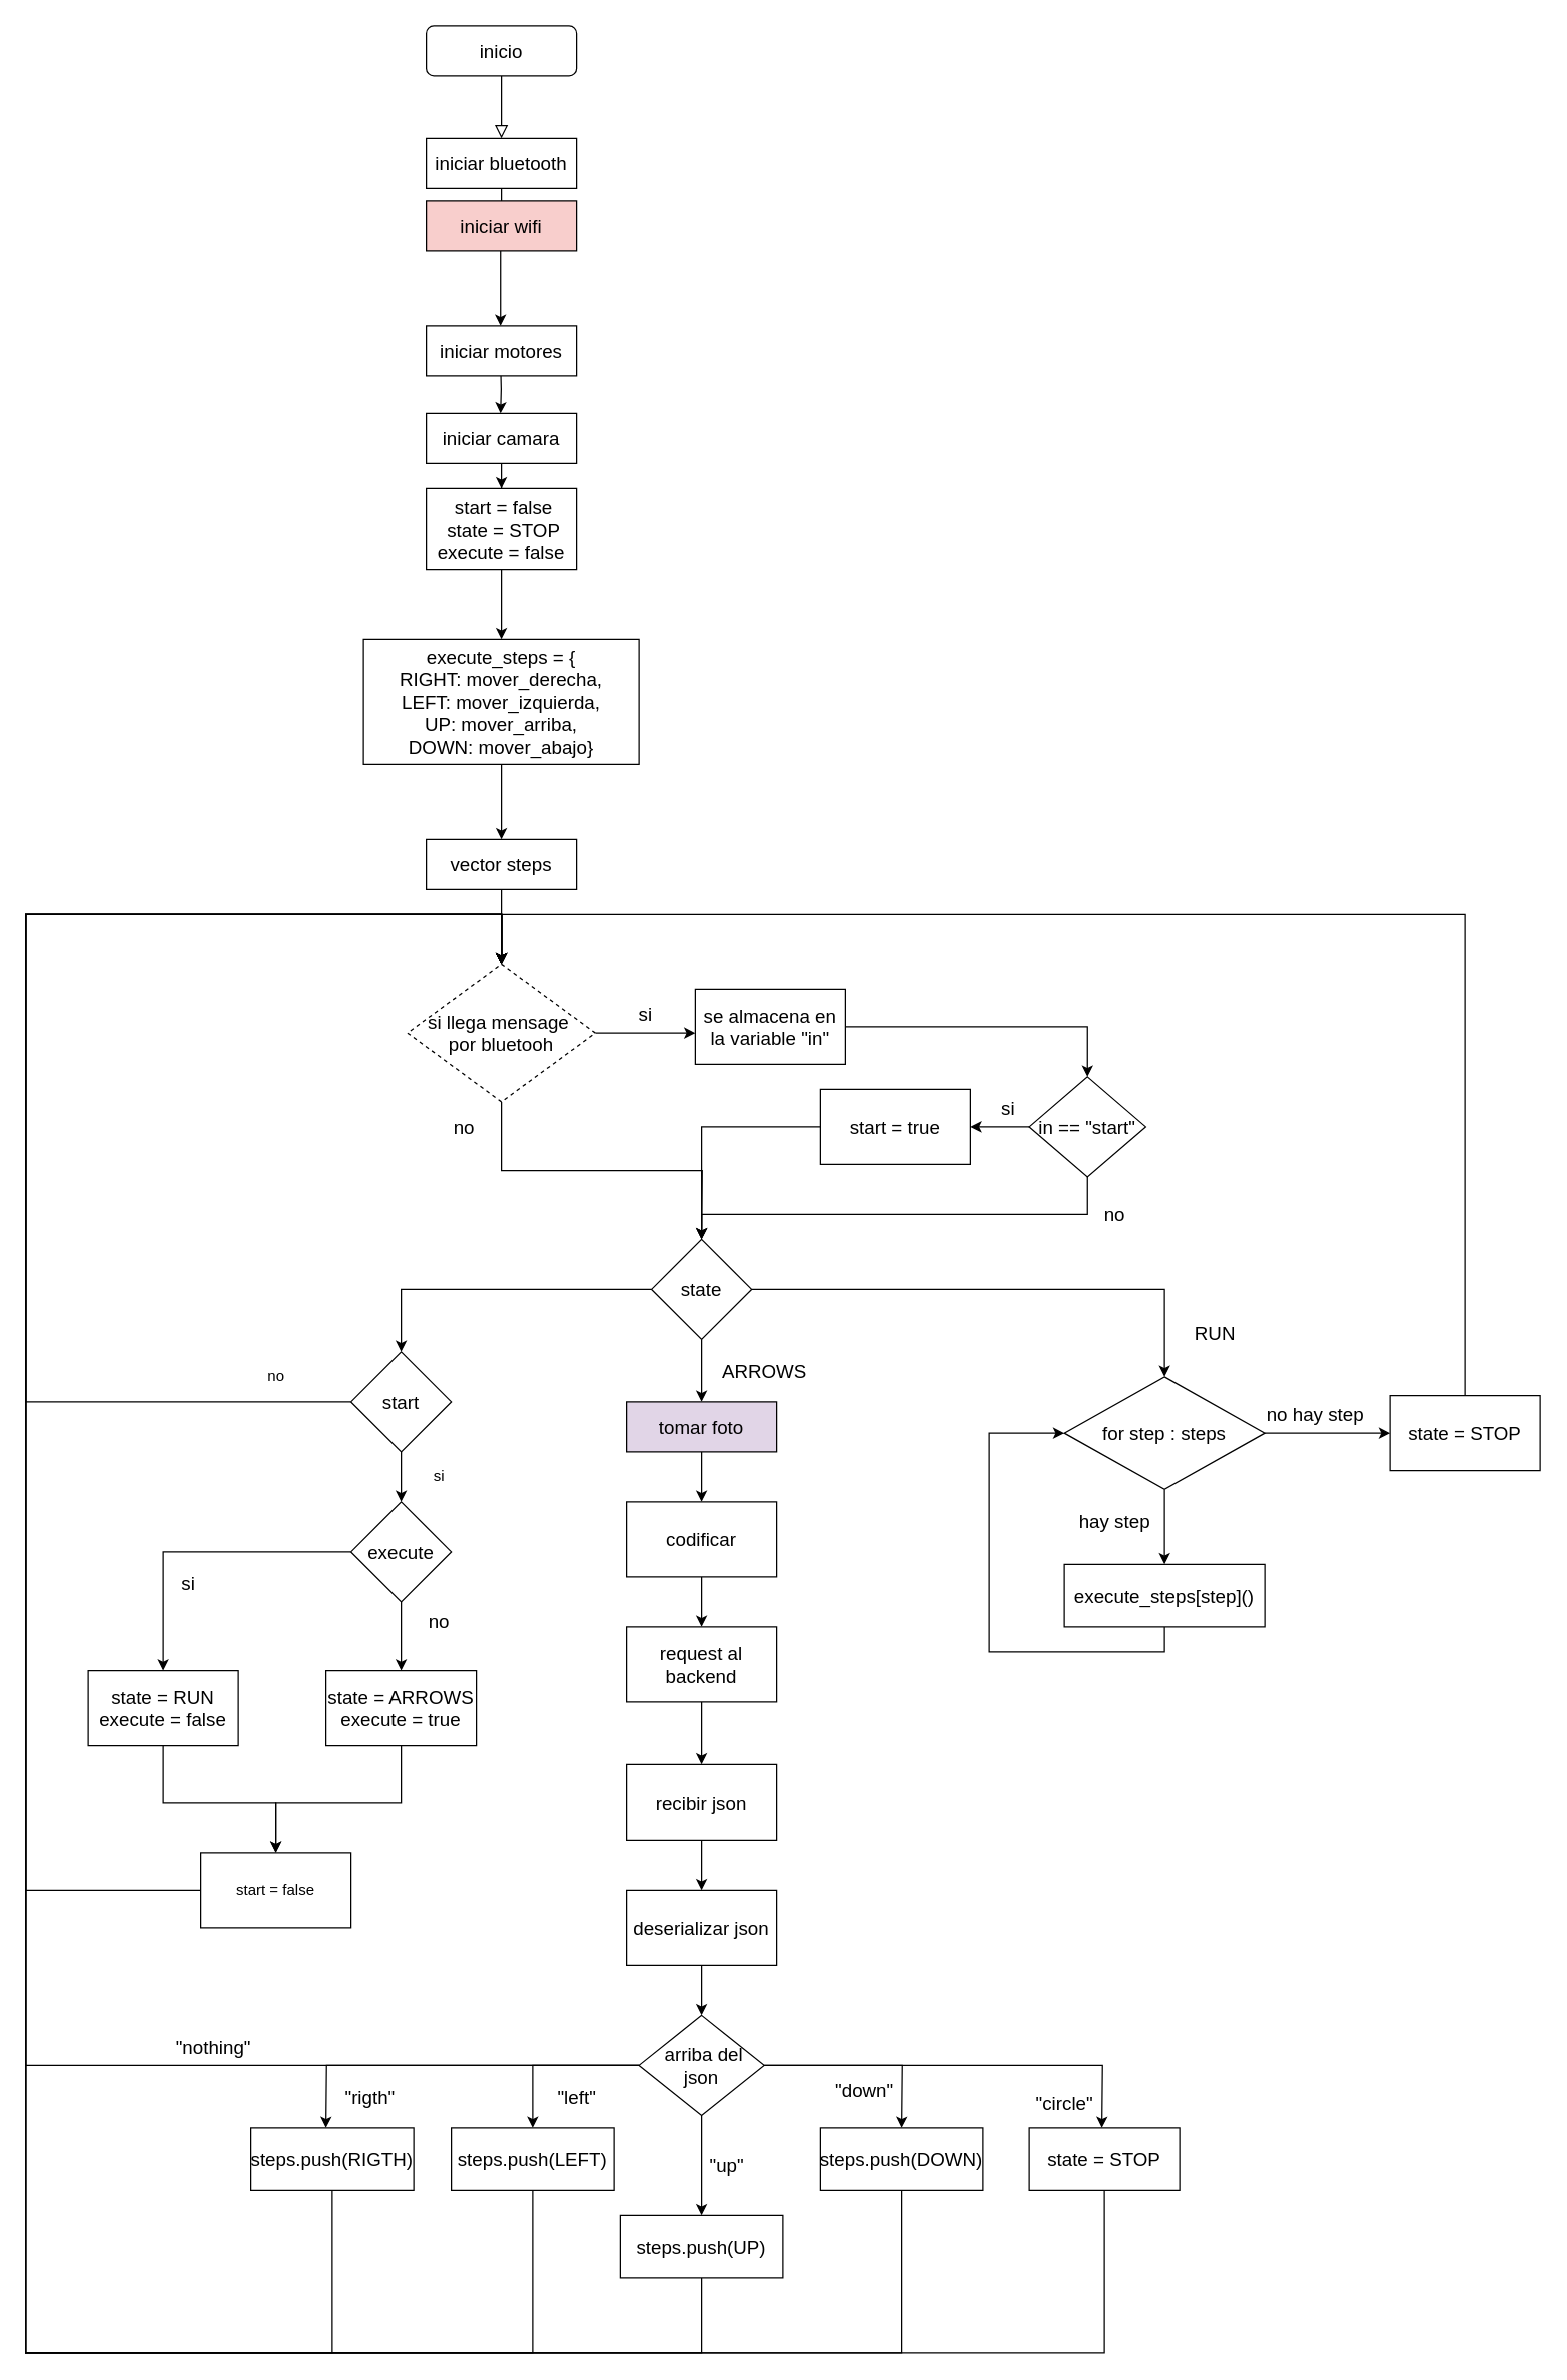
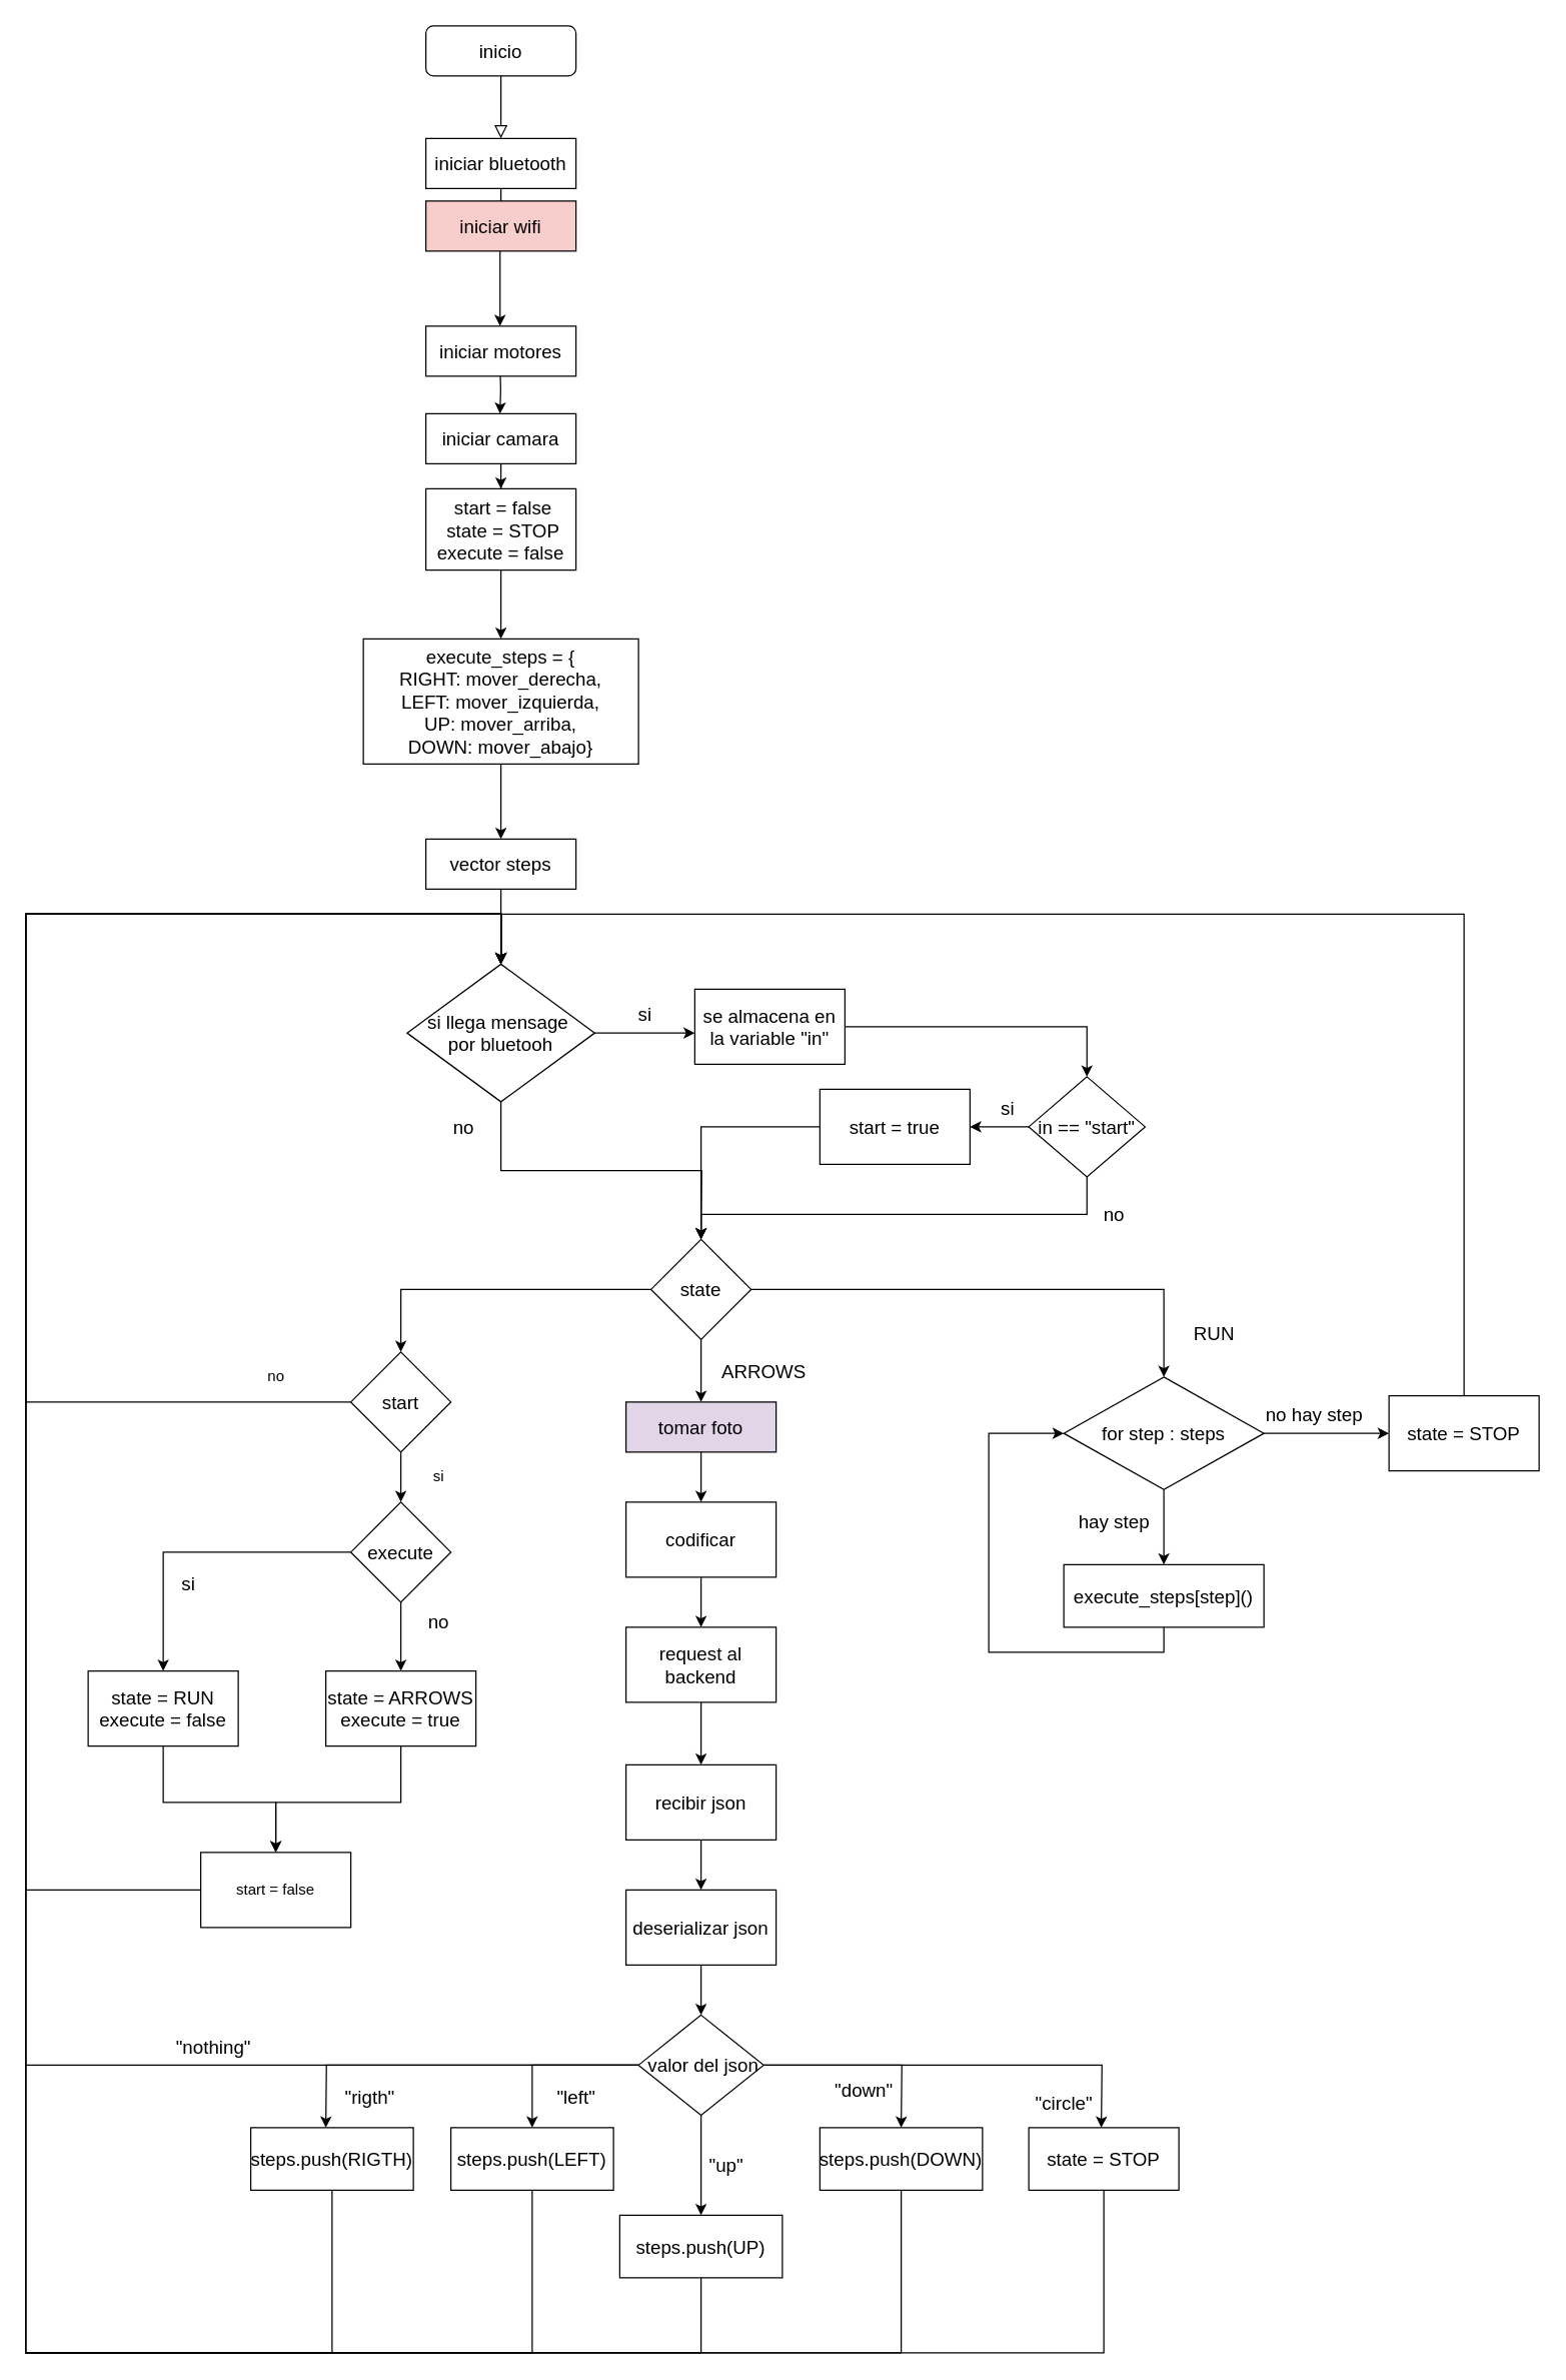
- <mxCell id="14" value="si llega mensage&amp;nbsp;&lt;br&gt;por bluetooh" style="rhombus;whiteSpace=wrap;html=1;fontSize=15;dashed=1;" parent="1" vertex="1"><mxGeometry x="325" y="770" width="150" height="110" as="geometry" /></mxCell>
+ <mxCell id="14" value="si llega mensage&amp;nbsp;&lt;br&gt;por bluetooh" style="rhombus;whiteSpace=wrap;html=1;fontSize=15;" parent="1" vertex="1"><mxGeometry x="325" y="770" width="150" height="110" as="geometry" /></mxCell>
- <mxCell id="57" value="&amp;nbsp;arriba del json" style="rhombus;whiteSpace=wrap;html=1;fontSize=15;" parent="1" vertex="1"><mxGeometry x="510" y="1610" width="100" height="80" as="geometry" /></mxCell>
+ <mxCell id="57" value="&amp;nbsp;valor del json" style="rhombus;whiteSpace=wrap;html=1;fontSize=15;" parent="1" vertex="1"><mxGeometry x="510" y="1610" width="100" height="80" as="geometry" /></mxCell>
